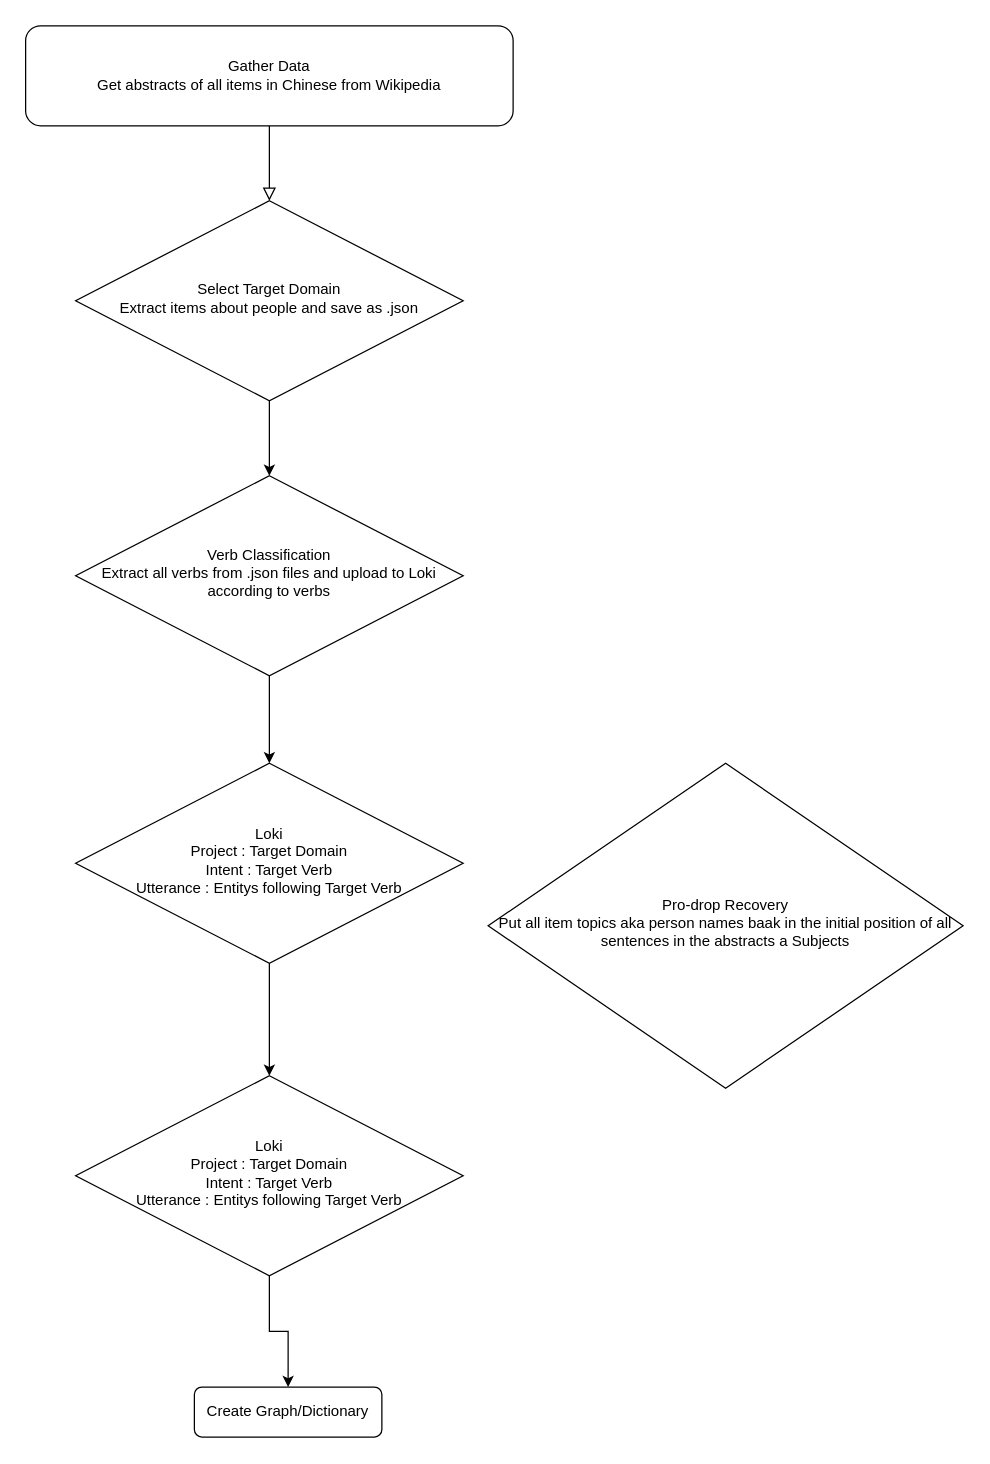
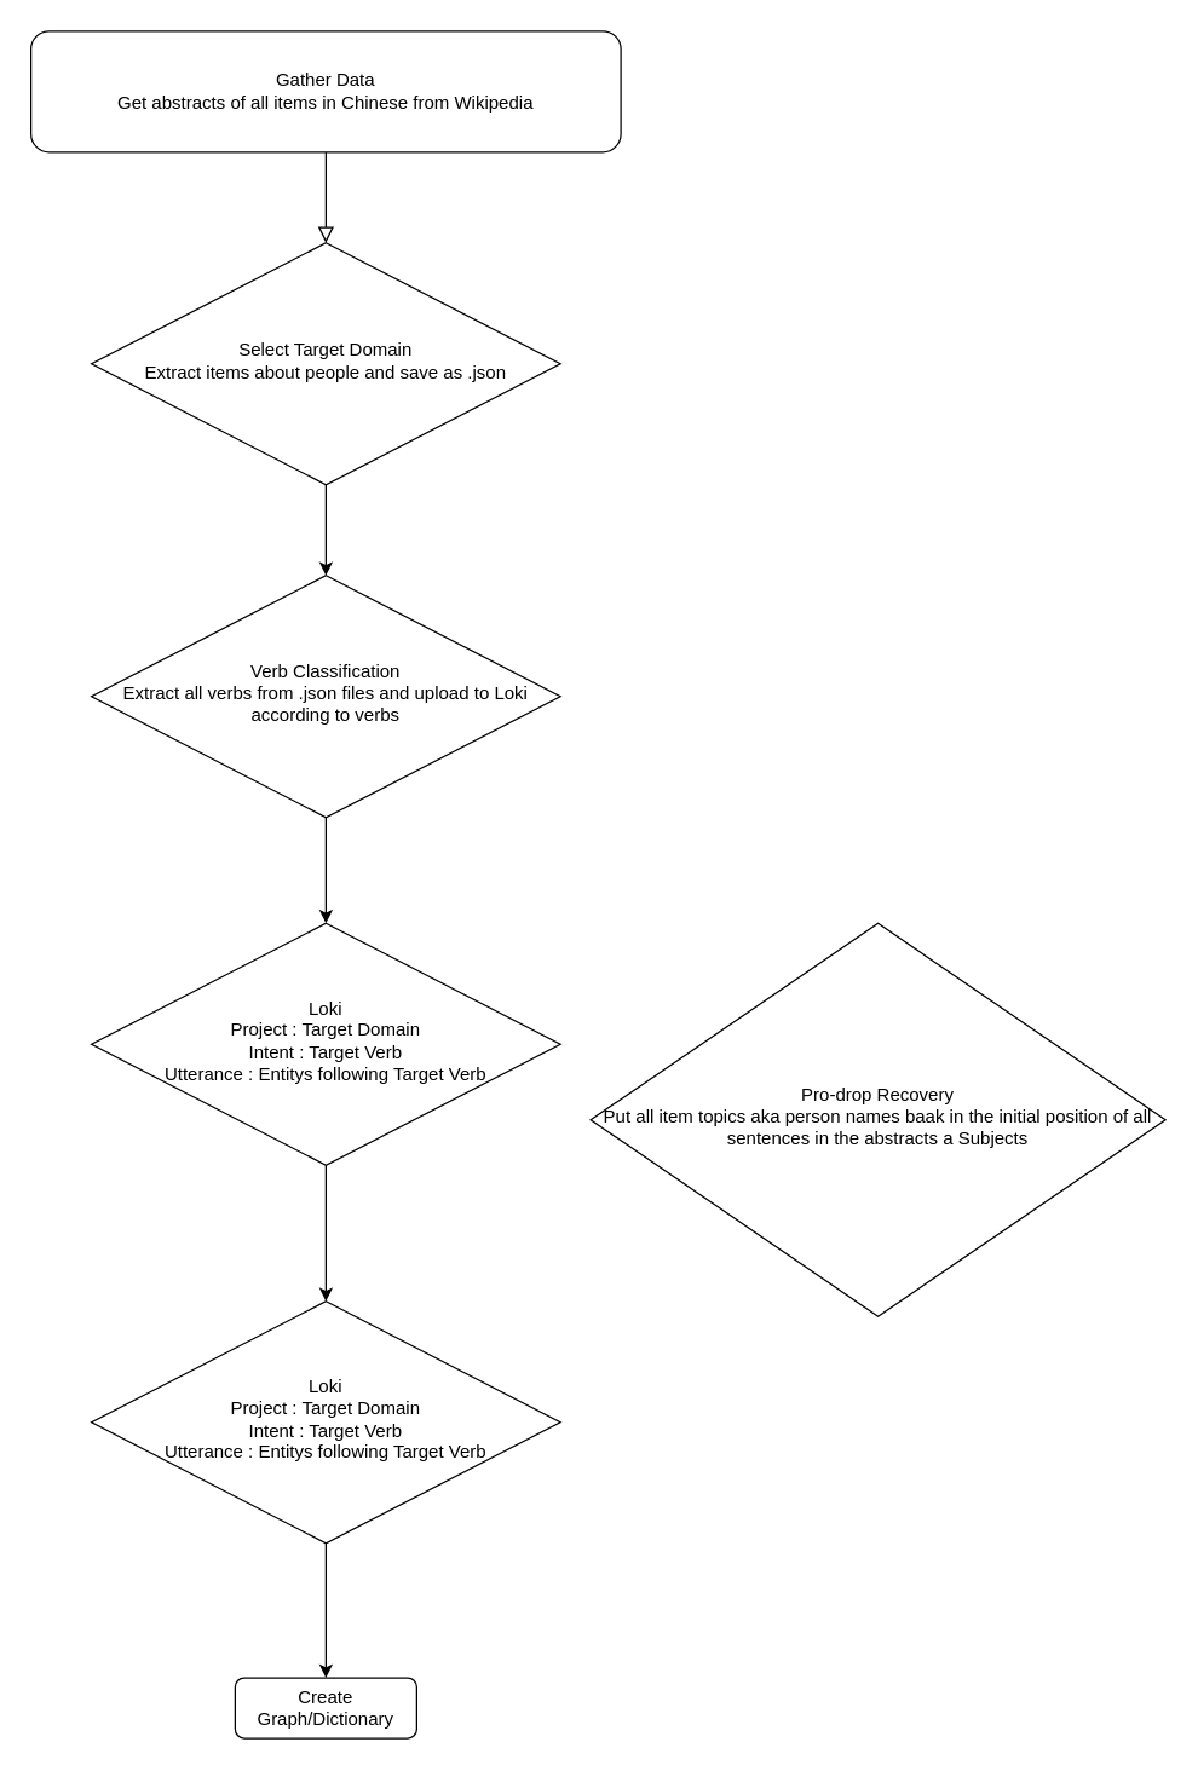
- <mxCell id="6" value="Create Graph/Dictionary" style="rounded=1;whiteSpace=wrap;html=1;fontSize=12;glass=0;strokeWidth=1;shadow=0;" parent="1" vertex="1"><mxGeometry x="155" y="1109" width="150" height="40" as="geometry" /></mxCell>
+ <mxCell id="6" value="Create Graph/Dictionary" style="rounded=1;whiteSpace=wrap;html=1;fontSize=12;glass=0;strokeWidth=1;shadow=0;" parent="1" vertex="1"><mxGeometry x="155" y="1109" width="120" height="40" as="geometry" /></mxCell>
